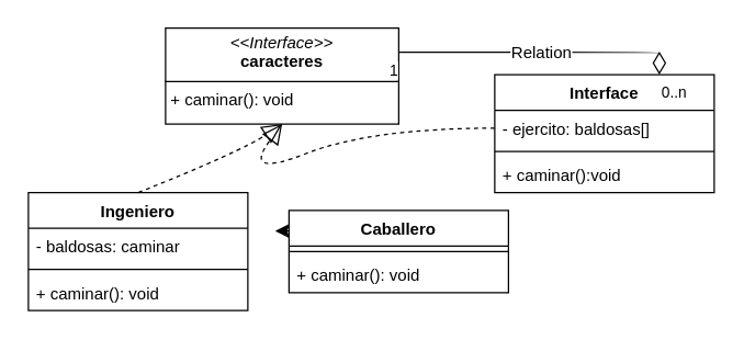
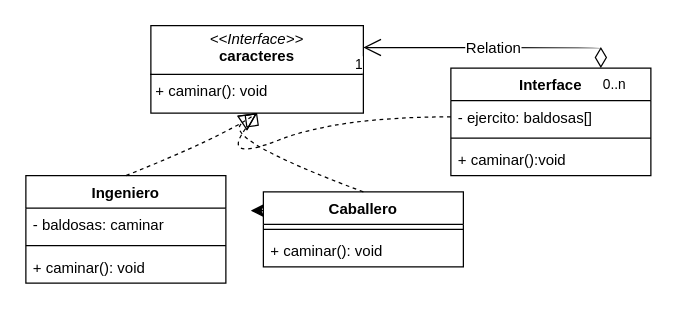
- <mxCell id="15" value="Relation" style="endArrow=none;html=1;endSize=12;startArrow=diamondThin;startSize=14;startFill=0;edgeStyle=orthogonalEdgeStyle;rounded=0;fontSize=12;curved=1;exitX=0.75;exitY=0;exitDx=0;exitDy=0;entryX=1;entryY=0.25;entryDx=0;entryDy=0;" edge="1" parent="1" source="11" target="2"><mxGeometry relative="1" as="geometry"><mxPoint x="220" y="190" as="sourcePoint" /><mxPoint x="380" y="190" as="targetPoint" /></mxGeometry></mxCell>
+ <mxCell id="15" value="Relation" style="endArrow=open;html=1;endSize=12;startArrow=diamondThin;startSize=14;startFill=0;edgeStyle=orthogonalEdgeStyle;rounded=0;fontSize=12;curved=1;exitX=0.75;exitY=0;exitDx=0;exitDy=0;entryX=1;entryY=0.25;entryDx=0;entryDy=0;" edge="1" parent="1" source="11" target="2"><mxGeometry relative="1" as="geometry"><mxPoint x="220" y="190" as="sourcePoint" /><mxPoint x="380" y="190" as="targetPoint" /></mxGeometry></mxCell>
- <mxCell id="18" value="" style="endArrow=block;dashed=1;endFill=0;endSize=12;html=1;rounded=0;fontSize=12;curved=1;exitX=0;exitY=0.5;exitDx=0;exitDy=0;entryX=0.5;entryY=1;entryDx=0;entryDy=0;" edge="1" parent="1" source="12" target="2"><mxGeometry width="160" relative="1" as="geometry"><mxPoint x="220" y="190" as="sourcePoint" /><mxPoint x="380" y="190" as="targetPoint" /><Array as="points"><mxPoint x="270" y="93" /><mxPoint x="175" y="130" /></Array></mxGeometry></mxCell>
+ <mxCell id="18" value="" style="endArrow=diamond;dashed=1;endFill=0;endSize=12;html=1;rounded=0;fontSize=12;curved=1;exitX=0;exitY=0.5;exitDx=0;exitDy=0;entryX=0.5;entryY=1;entryDx=0;entryDy=0;" edge="1" parent="1" source="12" target="2"><mxGeometry width="160" relative="1" as="geometry"><mxPoint x="220" y="190" as="sourcePoint" /><mxPoint x="380" y="190" as="targetPoint" /><Array as="points"><mxPoint x="270" y="93" /><mxPoint x="175" y="130" /></Array></mxGeometry></mxCell>
- <mxCell id="19" value="" style="endArrow=block;dashed=1;endFill=0;endSize=12;html=1;rounded=0;fontSize=12;curved=1;exitX=0.5;exitY=0;exitDx=0;exitDy=0;entryX=0.5;entryY=1;entryDx=0;entryDy=0;" edge="1" parent="1" source="3" target="2"><mxGeometry width="160" relative="1" as="geometry"><mxPoint x="220" y="190" as="sourcePoint" /><mxPoint x="380" y="190" as="targetPoint" /><Array as="points"><mxPoint x="175" y="110" /></Array></mxGeometry></mxCell>
+ <mxCell id="19" value="" style="endArrow=open;dashed=1;endFill=0;endSize=12;html=1;rounded=0;fontSize=12;curved=1;exitX=0.5;exitY=0;exitDx=0;exitDy=0;entryX=0.5;entryY=1;entryDx=0;entryDy=0;" edge="1" parent="1" source="3" target="2"><mxGeometry width="160" relative="1" as="geometry"><mxPoint x="220" y="190" as="sourcePoint" /><mxPoint x="380" y="190" as="targetPoint" /><Array as="points"><mxPoint x="175" y="110" /></Array></mxGeometry></mxCell>
+ <mxCell id="20" value="" style="endArrow=block;dashed=1;endFill=0;endSize=12;html=1;rounded=0;fontSize=12;curved=1;exitX=0.5;exitY=0;exitDx=0;exitDy=0;entryX=0.5;entryY=1;entryDx=0;entryDy=0;" edge="1" parent="1" source="8" target="2"><mxGeometry width="160" relative="1" as="geometry"><mxPoint x="120" y="190" as="sourcePoint" /><mxPoint x="280" y="190" as="targetPoint" /><Array as="points"><mxPoint x="175" y="110" /></Array></mxGeometry></mxCell>
